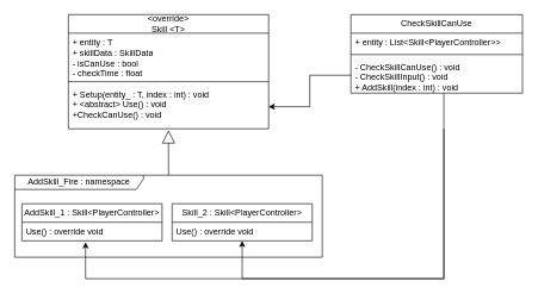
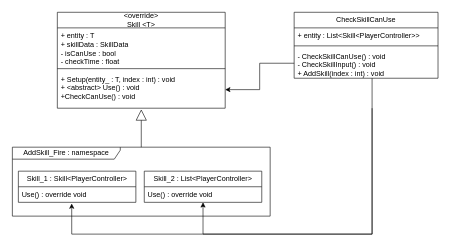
- <mxCell id="7" value="AddSkill_1 : Skill&amp;lt;PlayerController&amp;gt;" style="swimlane;fontStyle=0;childLayout=stackLayout;horizontal=1;startSize=26;fillColor=none;horizontalStack=0;resizeParent=1;resizeParentMax=0;resizeLast=0;collapsible=1;marginBottom=0;whiteSpace=wrap;html=1;" vertex="1" parent="1"><mxGeometry x="30" y="285" width="196" height="52" as="geometry" /></mxCell>
+ <mxCell id="7" value="Skill_1 : Skill&amp;lt;PlayerController&amp;gt;" style="swimlane;fontStyle=0;childLayout=stackLayout;horizontal=1;startSize=26;fillColor=none;horizontalStack=0;resizeParent=1;resizeParentMax=0;resizeLast=0;collapsible=1;marginBottom=0;whiteSpace=wrap;html=1;" vertex="1" parent="1"><mxGeometry x="30" y="285" width="196" height="52" as="geometry" /></mxCell>
- <mxCell id="9" value="Skill_2 : Skill&amp;lt;PlayerController&amp;gt;" style="swimlane;fontStyle=0;childLayout=stackLayout;horizontal=1;startSize=26;fillColor=none;horizontalStack=0;resizeParent=1;resizeParentMax=0;resizeLast=0;collapsible=1;marginBottom=0;whiteSpace=wrap;html=1;" vertex="1" parent="1"><mxGeometry x="240" y="285" width="196" height="52" as="geometry" /></mxCell>
+ <mxCell id="9" value="Skill_2 : List&amp;lt;PlayerController&amp;gt;" style="swimlane;fontStyle=0;childLayout=stackLayout;horizontal=1;startSize=26;fillColor=none;horizontalStack=0;resizeParent=1;resizeParentMax=0;resizeLast=0;collapsible=1;marginBottom=0;whiteSpace=wrap;html=1;" vertex="1" parent="1"><mxGeometry x="240" y="285" width="196" height="52" as="geometry" /></mxCell>
